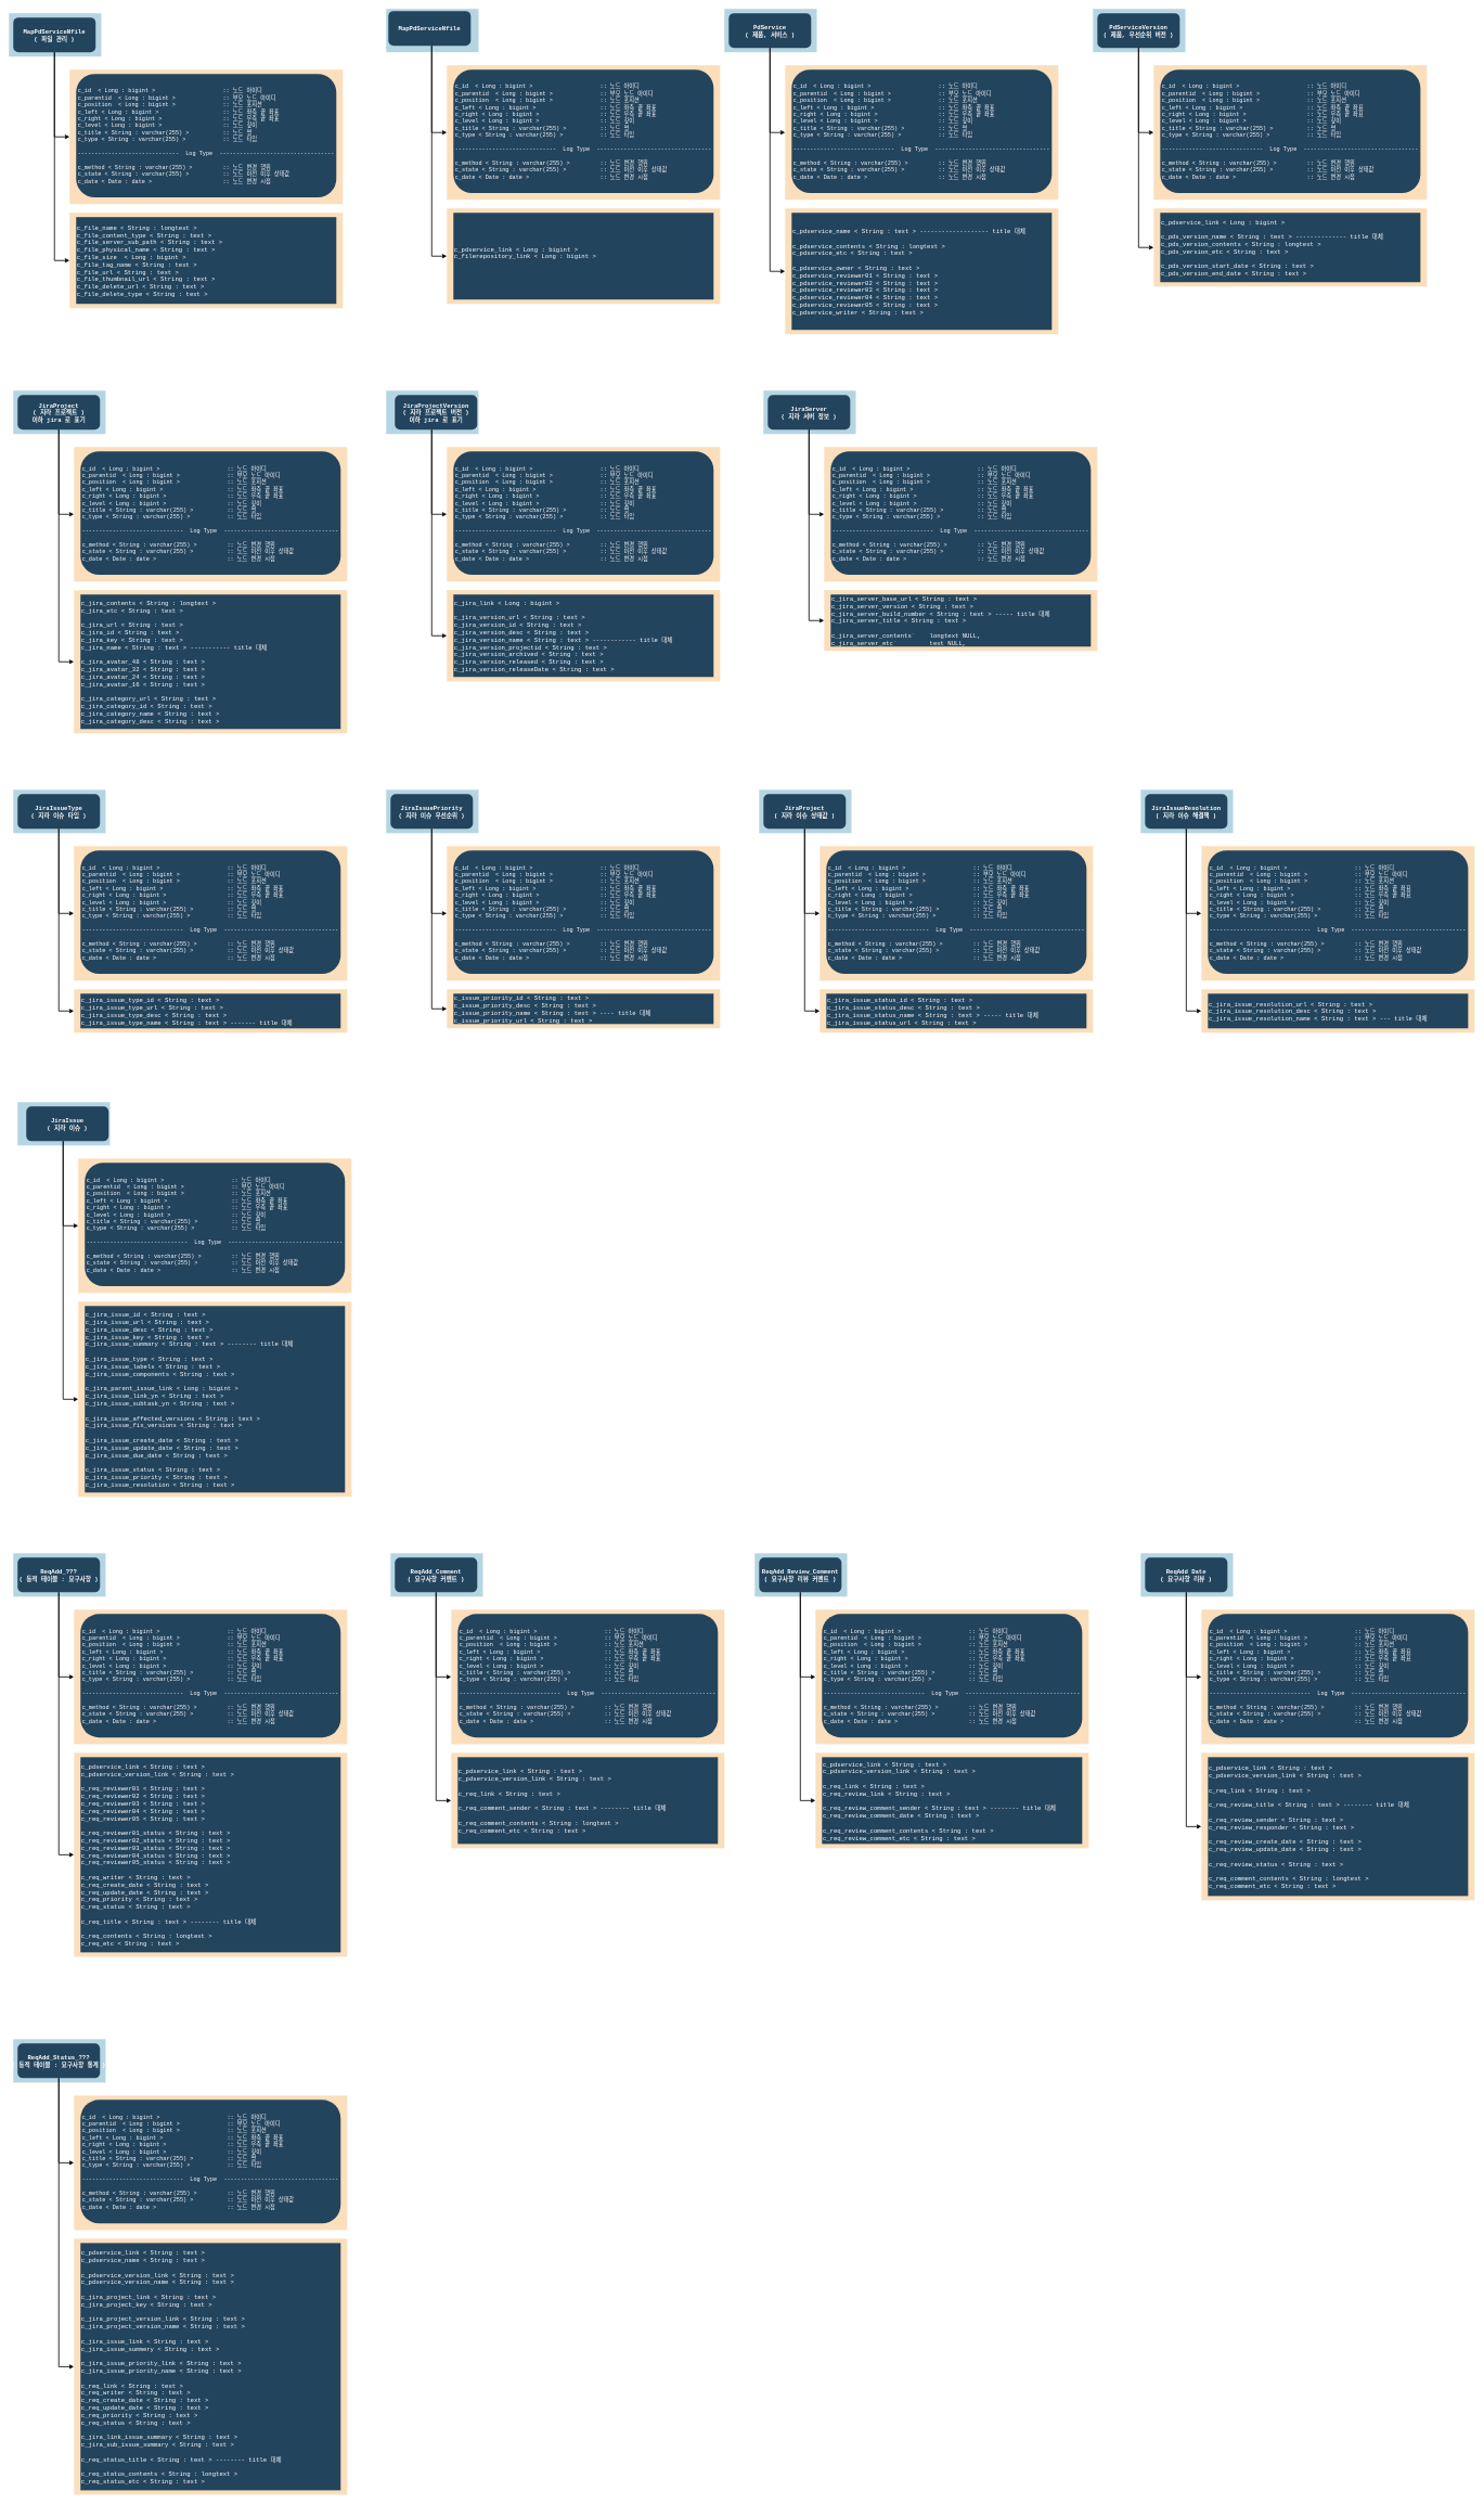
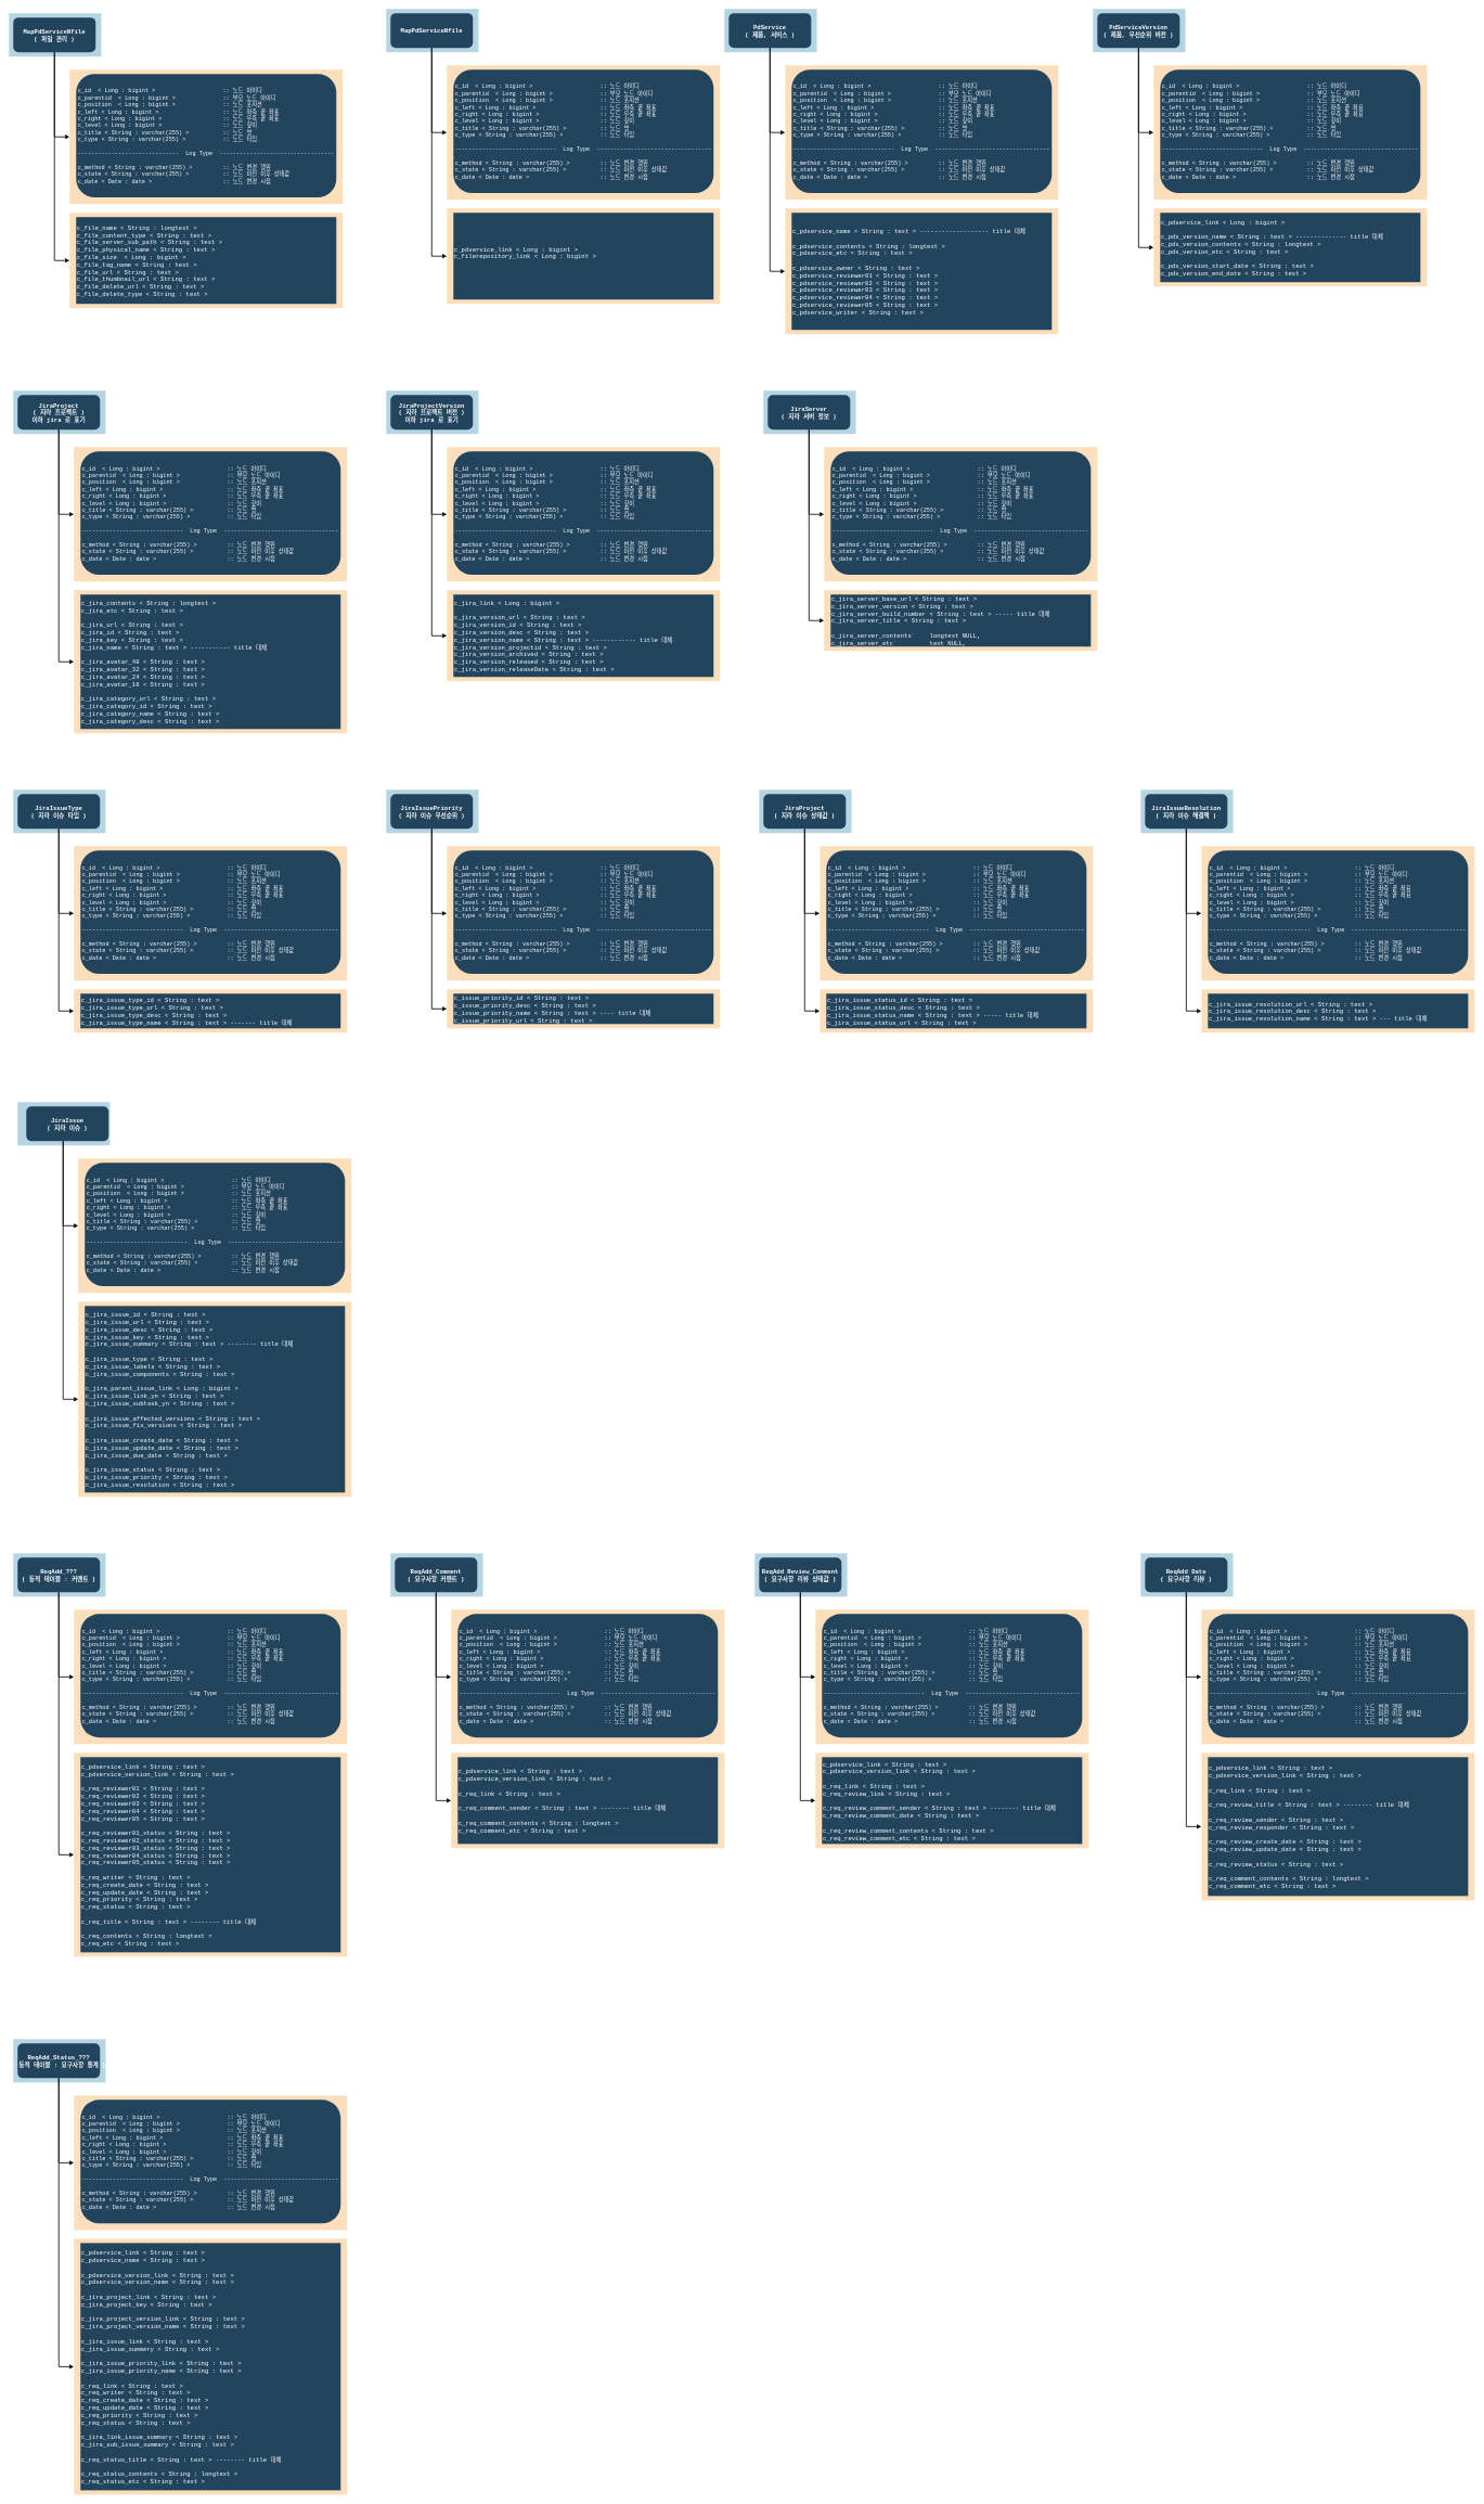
- <mxCell id="131" value="MapPdServiceNfile" style="rounded=1;fillColor=#23445D;gradientColor=none;strokeColor=none;fontColor=#FFFFFF;fontStyle=1;fontFamily=Courier New;fontSize=14" parent="1" vertex="1"><mxGeometry x="895" y="25" width="190" height="80" as="geometry" /></mxCell>
+ <mxCell id="131" value="MapPdServiceNfile" style="rounded=1;fillColor=#23445D;gradientColor=none;strokeColor=none;fontColor=#FFFFFF;fontStyle=1;fontFamily=Courier New;fontSize=14" parent="1" vertex="1"><mxGeometry x="900" y="30" width="190" height="80" as="geometry" /></mxCell>
- <mxCell id="35" value="JiraProjectVersion&#10;( 지라 프로젝트 버전 )&#10;이하 jira 로 표기" style="rounded=1;fillColor=#23445D;gradientColor=none;strokeColor=none;fontColor=#FFFFFF;fontStyle=1;fontFamily=Courier New;fontSize=14" parent="1" vertex="1"><mxGeometry x="910" y="910" width="190" height="80" as="geometry" /></mxCell>
+ <mxCell id="35" value="JiraProjectVersion&#10;( 지라 프로젝트 버전 )&#10;이하 jira 로 표기" style="rounded=1;fillColor=#23445D;gradientColor=none;strokeColor=none;fontColor=#FFFFFF;fontStyle=1;fontFamily=Courier New;fontSize=14" parent="1" vertex="1"><mxGeometry x="900" y="910" width="190" height="80" as="geometry" /></mxCell>
- <mxCell id="91" value="ReqAdd_???&#10;( 동적 테이블 : 요구사항 )" style="rounded=1;fillColor=#23445D;gradientColor=none;strokeColor=none;fontColor=#FFFFFF;fontStyle=1;fontFamily=Courier New;fontSize=14" parent="1" vertex="1"><mxGeometry x="40" y="3590" width="190" height="80" as="geometry" /></mxCell>
+ <mxCell id="91" value="ReqAdd_???&#10;( 동적 테이블 : 커멘트 )" style="rounded=1;fillColor=#23445D;gradientColor=none;strokeColor=none;fontColor=#FFFFFF;fontStyle=1;fontFamily=Courier New;fontSize=14" parent="1" vertex="1"><mxGeometry x="40" y="3590" width="190" height="80" as="geometry" /></mxCell>
- <mxCell id="107" value="ReqAdd Review_Comment&#10;( 요구사항 리뷰 커멘트 )" style="rounded=1;fillColor=#23445D;gradientColor=none;strokeColor=none;fontColor=#FFFFFF;fontStyle=1;fontFamily=Courier New;fontSize=14" parent="1" vertex="1"><mxGeometry x="1750" y="3590" width="190" height="80" as="geometry" /></mxCell>
+ <mxCell id="107" value="ReqAdd Review_Comment&#10;( 요구사항 리뷰 상태값 )" style="rounded=1;fillColor=#23445D;gradientColor=none;strokeColor=none;fontColor=#FFFFFF;fontStyle=1;fontFamily=Courier New;fontSize=14" parent="1" vertex="1"><mxGeometry x="1750" y="3590" width="190" height="80" as="geometry" /></mxCell>
